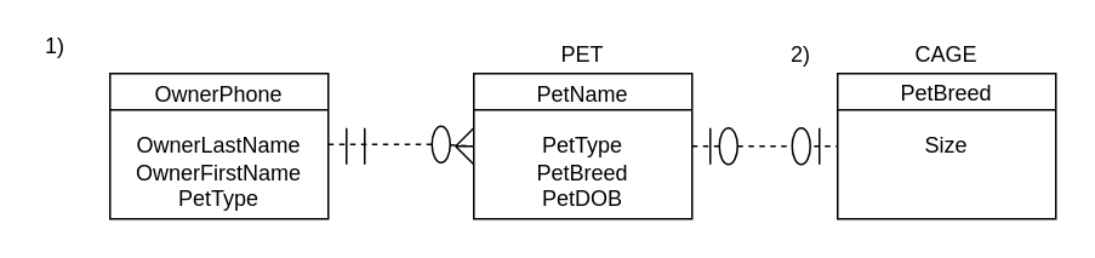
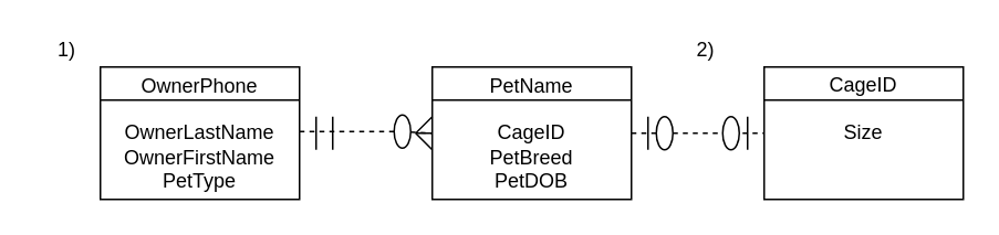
- <mxCell id="17" value="1)" style="text;html=1;strokeColor=none;fillColor=none;align=center;verticalAlign=middle;whiteSpace=wrap;rounded=0;" vertex="1" parent="1"><mxGeometry x="10" y="15" width="40" height="20" as="geometry" /></mxCell>
+ <mxCell id="17" value="1)" style="text;html=1;strokeColor=none;fillColor=none;align=center;verticalAlign=middle;whiteSpace=wrap;rounded=0;" vertex="1" parent="1"><mxGeometry y="20" width="40" height="20" as="geometry" x="20" /></mxCell>
- <mxCell id="4" value="PET" style="text;html=1;strokeColor=none;fillColor=none;align=center;verticalAlign=middle;whiteSpace=wrap;rounded=0;" vertex="1" parent="1"><mxGeometry x="260" y="20" width="120" height="20" as="geometry" /></mxCell>
- <mxCell id="28" value="2)" style="text;html=1;strokeColor=none;fillColor=none;align=center;verticalAlign=middle;whiteSpace=wrap;rounded=0;" vertex="1" parent="1"><mxGeometry x="420" y="20" width="40" height="20" as="geometry" /></mxCell>
+ <mxCell id="28" value="2)" style="text;html=1;strokeColor=none;fillColor=none;align=center;verticalAlign=middle;whiteSpace=wrap;rounded=0;" vertex="1" parent="1"><mxGeometry x="405" y="20" width="40" height="20" as="geometry" /></mxCell>
- <mxCell id="19" value="CAGE" style="text;html=1;strokeColor=none;fillColor=none;align=center;verticalAlign=middle;whiteSpace=wrap;rounded=0;" vertex="1" parent="1"><mxGeometry x="460" y="20" width="120" height="20" as="geometry" /></mxCell>
- <mxCell id="20" value="PetBreed&lt;br&gt;&lt;br&gt;Size&lt;br&gt;" style="text;html=1;strokeColor=none;fillColor=none;align=center;verticalAlign=middle;whiteSpace=wrap;rounded=0;" vertex="1" parent="1"><mxGeometry x="460" y="40" width="120" height="50" as="geometry" /></mxCell>
+ <mxCell id="20" value="CageID&lt;br&gt;&lt;br&gt;Size&lt;br&gt;" style="text;html=1;strokeColor=none;fillColor=none;align=center;verticalAlign=middle;whiteSpace=wrap;rounded=0;" vertex="1" parent="1"><mxGeometry x="460" y="40" width="120" height="50" as="geometry" /></mxCell>
- <mxCell id="6" value="PetName&lt;br&gt;&lt;br&gt;PetType&lt;br&gt;PetBreed&lt;br&gt;PetDOB&lt;br&gt;" style="text;html=1;strokeColor=none;fillColor=none;align=center;verticalAlign=middle;whiteSpace=wrap;rounded=0;" vertex="1" parent="1"><mxGeometry x="260" y="40" width="120" height="80" as="geometry" /></mxCell>
+ <mxCell id="6" value="PetName&lt;br&gt;&lt;br&gt;CageID&lt;br&gt;PetBreed&lt;br&gt;PetDOB&lt;br&gt;" style="text;html=1;strokeColor=none;fillColor=none;align=center;verticalAlign=middle;whiteSpace=wrap;rounded=0;" vertex="1" parent="1"><mxGeometry x="260" y="40" width="120" height="80" as="geometry" /></mxCell>
